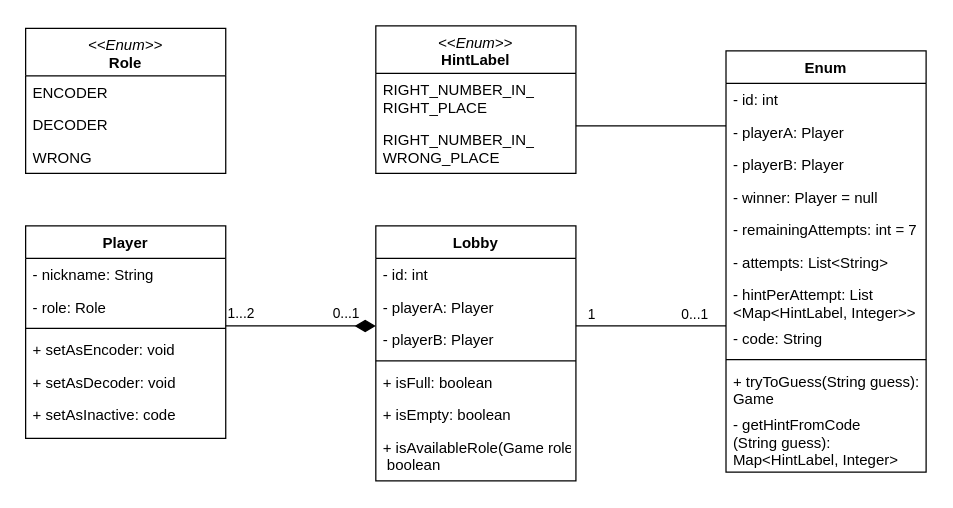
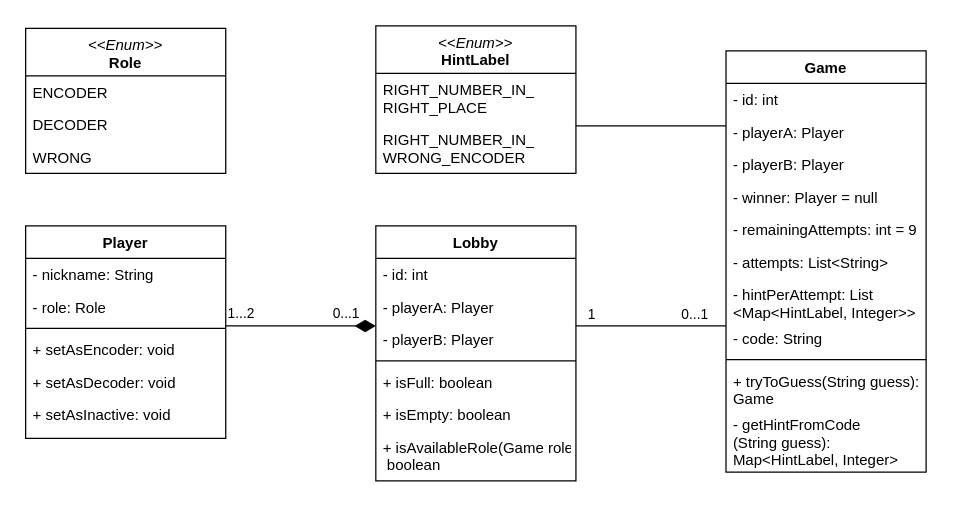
- <mxCell id="17" value="Enum" style="swimlane;fontStyle=1;align=center;verticalAlign=top;childLayout=stackLayout;horizontal=1;startSize=26;horizontalStack=0;resizeParent=1;resizeLast=0;collapsible=1;marginBottom=0;rounded=0;shadow=0;strokeWidth=1;" parent="1" vertex="1"><mxGeometry x="580" y="40" width="160" height="337" as="geometry"><mxRectangle x="340" y="380" width="170" height="26" as="alternateBounds" /></mxGeometry></mxCell>
+ <mxCell id="17" value="Game" style="swimlane;fontStyle=1;align=center;verticalAlign=top;childLayout=stackLayout;horizontal=1;startSize=26;horizontalStack=0;resizeParent=1;resizeLast=0;collapsible=1;marginBottom=0;rounded=0;shadow=0;strokeWidth=1;" parent="1" vertex="1"><mxGeometry x="580" y="40" width="160" height="337" as="geometry"><mxRectangle x="340" y="380" width="170" height="26" as="alternateBounds" /></mxGeometry></mxCell>
- <mxCell id="40" value="RIGHT_NUMBER_IN_&lt;br&gt;WRONG_PLACE" style="text;strokeColor=none;fillColor=none;align=left;verticalAlign=top;spacingLeft=4;spacingRight=4;overflow=hidden;rotatable=0;points=[[0,0.5],[1,0.5]];portConstraint=eastwest;whiteSpace=wrap;html=1;" parent="38" vertex="1"><mxGeometry y="78" width="160" height="40" as="geometry" /></mxCell>
+ <mxCell id="40" value="RIGHT_NUMBER_IN_&lt;br&gt;WRONG_ENCODER" style="text;strokeColor=none;fillColor=none;align=left;verticalAlign=top;spacingLeft=4;spacingRight=4;overflow=hidden;rotatable=0;points=[[0,0.5],[1,0.5]];portConstraint=eastwest;whiteSpace=wrap;html=1;" parent="38" vertex="1"><mxGeometry y="78" width="160" height="40" as="geometry" /></mxCell>
- <mxCell id="22" value="- remainingAttempts: int = 7" style="text;align=left;verticalAlign=top;spacingLeft=4;spacingRight=4;overflow=hidden;rotatable=0;points=[[0,0.5],[1,0.5]];portConstraint=eastwest;" parent="17" vertex="1"><mxGeometry y="130" width="160" height="26" as="geometry" /></mxCell>
+ <mxCell id="22" value="- remainingAttempts: int = 9" style="text;align=left;verticalAlign=top;spacingLeft=4;spacingRight=4;overflow=hidden;rotatable=0;points=[[0,0.5],[1,0.5]];portConstraint=eastwest;" parent="17" vertex="1"><mxGeometry y="130" width="160" height="26" as="geometry" /></mxCell>
- <mxCell id="8" value="+ setAsInactive: code" style="text;align=left;verticalAlign=top;spacingLeft=4;spacingRight=4;overflow=hidden;rotatable=0;points=[[0,0.5],[1,0.5]];portConstraint=eastwest;fontStyle=0" parent="2" vertex="1"><mxGeometry y="138" width="160" height="26" as="geometry" /></mxCell>
+ <mxCell id="8" value="+ setAsInactive: void" style="text;align=left;verticalAlign=top;spacingLeft=4;spacingRight=4;overflow=hidden;rotatable=0;points=[[0,0.5],[1,0.5]];portConstraint=eastwest;fontStyle=0" parent="2" vertex="1"><mxGeometry y="138" width="160" height="26" as="geometry" /></mxCell>
